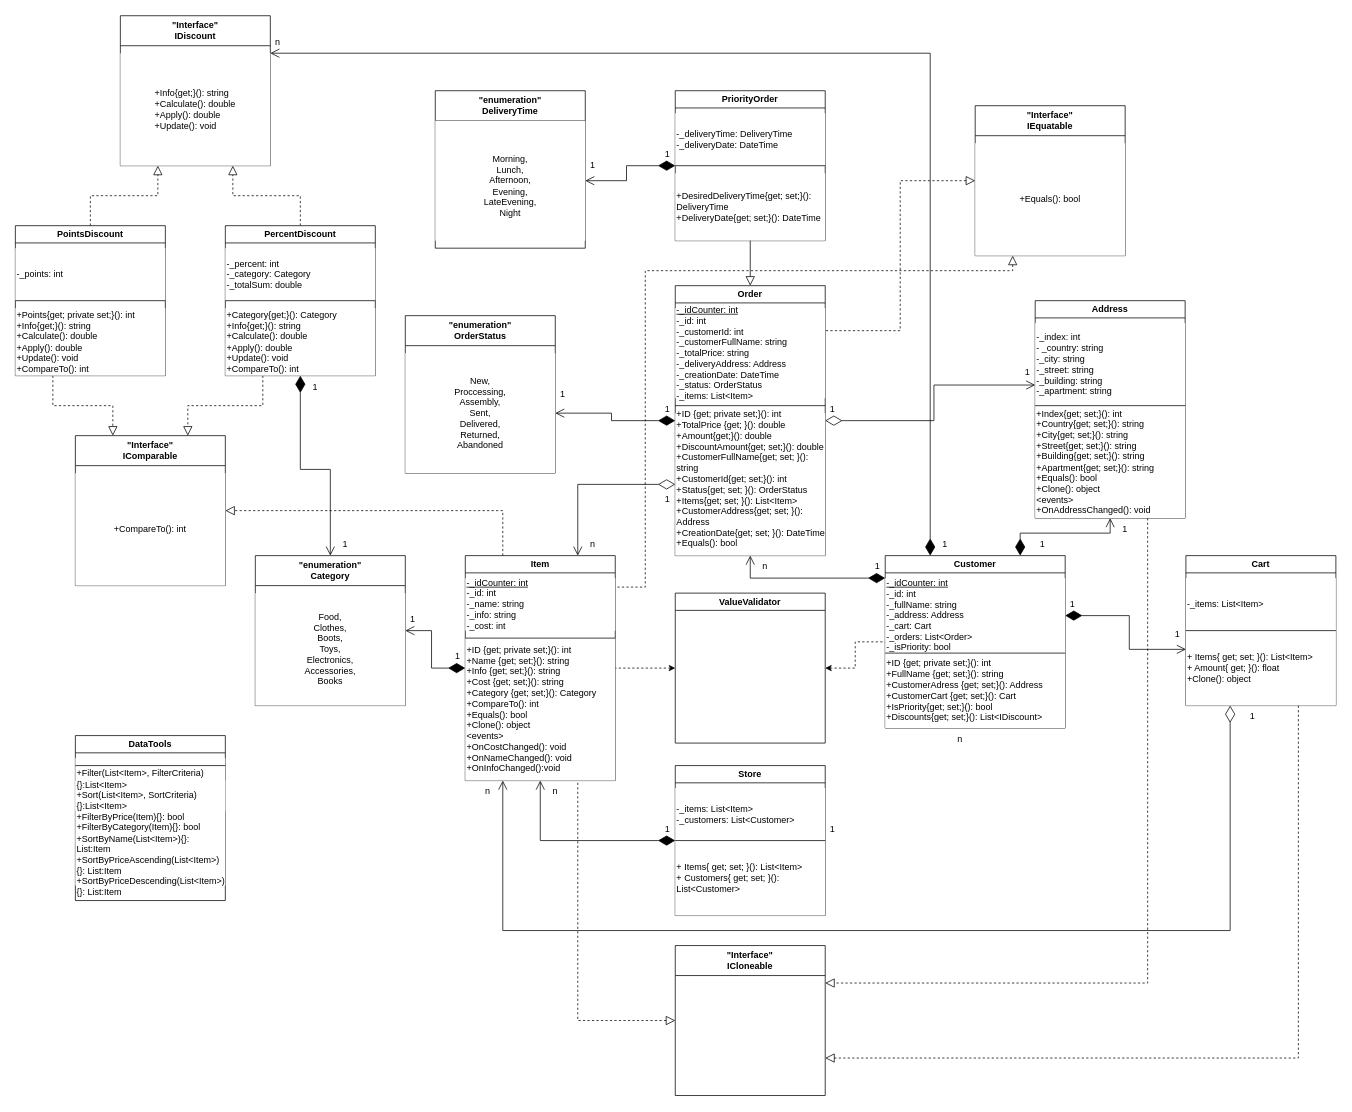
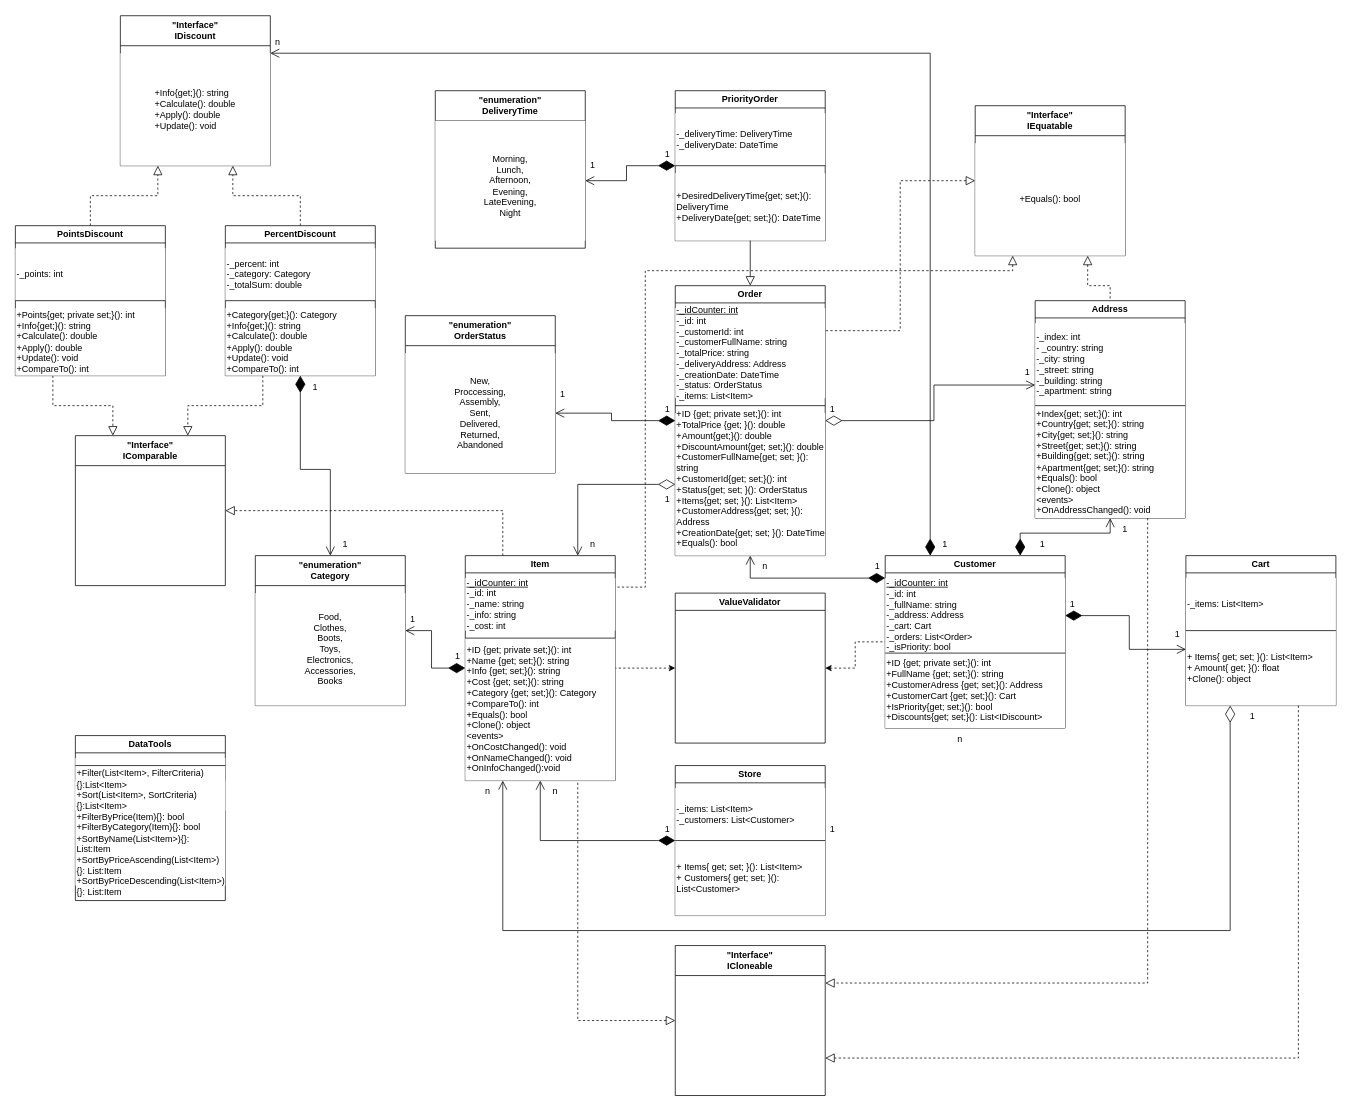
+ <mxCell id="99" style="edgeStyle=orthogonalEdgeStyle;rounded=0;orthogonalLoop=1;jettySize=auto;html=1;exitX=0.75;exitY=1;exitDx=0;exitDy=0;entryX=0.5;entryY=0;entryDx=0;entryDy=0;endSize=10;endArrow=none;endFill=0;dashed=1;startArrow=block;startFill=0;startSize=10;" parent="1" source="94" target="21" edge="1"><mxGeometry relative="1" as="geometry"><Array as="points"><mxPoint x="1450" y="380" /><mxPoint x="1480" y="380" /></Array></mxGeometry></mxCell>
- <mxCell id="97" value="&lt;div style=&quot;text-align: left;&quot;&gt;+CompareTo(): int&lt;/div&gt;" style="text;html=1;align=center;verticalAlign=middle;whiteSpace=wrap;rounded=0;fillColor=default;" parent="96" vertex="1"><mxGeometry y="50" width="200" height="150" as="geometry" /></mxCell>
